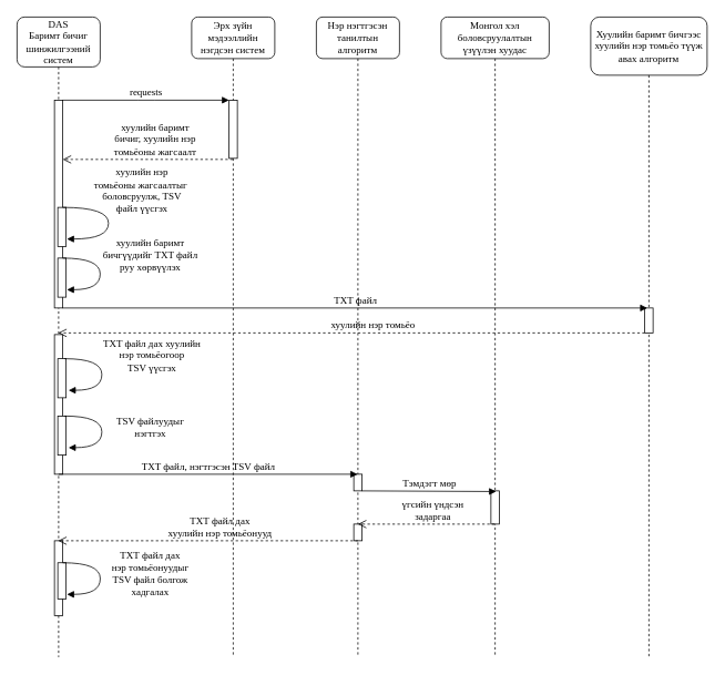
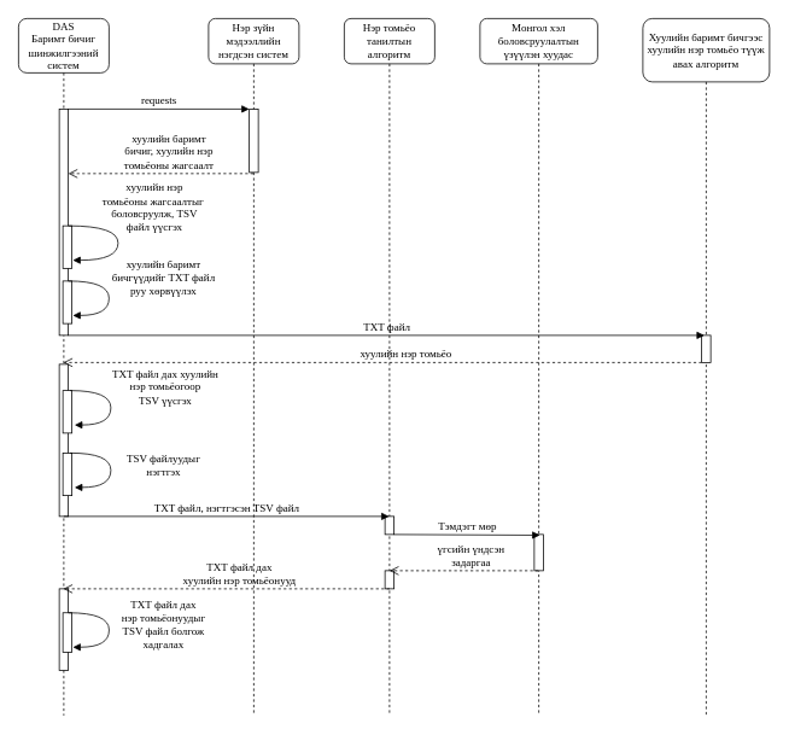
- <mxCell id="2" value="Эрх зүйн мэдээллийн нэгдсэн систем" style="shape=umlLifeline;perimeter=lifelinePerimeter;whiteSpace=wrap;html=1;container=1;collapsible=0;recursiveResize=0;outlineConnect=0;rounded=1;shadow=0;comic=0;labelBackgroundColor=none;strokeWidth=1;fontFamily=Verdana;fontSize=12;align=center;size=50;" parent="1" vertex="1"><mxGeometry x="230" y="20" width="100" height="770" as="geometry" /></mxCell>
+ <mxCell id="2" value="Нэр зүйн мэдээллийн нэгдсэн систем" style="shape=umlLifeline;perimeter=lifelinePerimeter;whiteSpace=wrap;html=1;container=1;collapsible=0;recursiveResize=0;outlineConnect=0;rounded=1;shadow=0;comic=0;labelBackgroundColor=none;strokeWidth=1;fontFamily=Verdana;fontSize=12;align=center;size=50;" parent="1" vertex="1"><mxGeometry x="230" y="20" width="100" height="770" as="geometry" /></mxCell>
- <mxCell id="4" value="Нэр нэгтгэсэн танилтын алгоритм" style="shape=umlLifeline;perimeter=lifelinePerimeter;whiteSpace=wrap;html=1;container=1;collapsible=0;recursiveResize=0;outlineConnect=0;rounded=1;shadow=0;comic=0;labelBackgroundColor=none;strokeWidth=1;fontFamily=Verdana;fontSize=12;align=center;size=50;" parent="1" vertex="1"><mxGeometry x="380" y="20" width="100" height="770" as="geometry" /></mxCell>
+ <mxCell id="4" value="Нэр томьёо танилтын алгоритм" style="shape=umlLifeline;perimeter=lifelinePerimeter;whiteSpace=wrap;html=1;container=1;collapsible=0;recursiveResize=0;outlineConnect=0;rounded=1;shadow=0;comic=0;labelBackgroundColor=none;strokeWidth=1;fontFamily=Verdana;fontSize=12;align=center;size=50;" parent="1" vertex="1"><mxGeometry x="380" y="20" width="100" height="770" as="geometry" /></mxCell>
